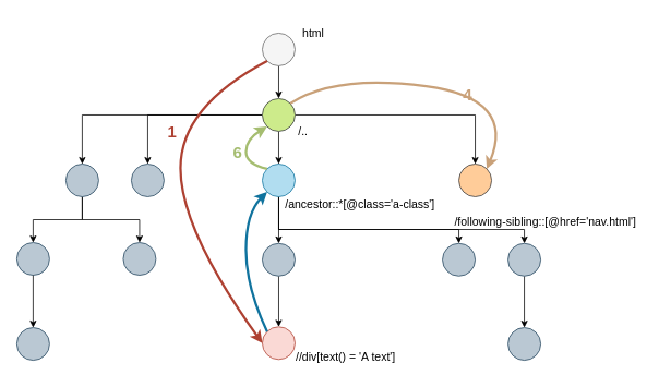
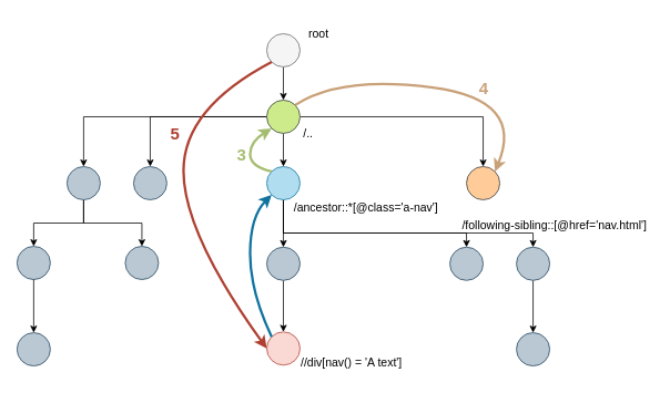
- <mxCell id="29" value="&lt;font style=&quot;font-size: 14px&quot;&gt;html&lt;/font&gt;" style="text;html=1;strokeColor=none;fillColor=none;align=center;verticalAlign=middle;whiteSpace=wrap;rounded=0;fontSize=22;" parent="1" vertex="1"><mxGeometry x="355" y="20" width="55" height="35" as="geometry" /></mxCell>
+ <mxCell id="29" value="&lt;font style=&quot;font-size: 14px&quot;&gt;root&lt;/font&gt;" style="text;html=1;strokeColor=none;fillColor=none;align=center;verticalAlign=middle;whiteSpace=wrap;rounded=0;fontSize=22;" parent="1" vertex="1"><mxGeometry x="355" y="20" width="55" height="35" as="geometry" /></mxCell>
- <mxCell id="38" value="&lt;font color=&quot;#C9A179&quot;&gt;&lt;b&gt;&lt;font style=&quot;font-size: 20px&quot;&gt;4&lt;/font&gt;&lt;/b&gt;&lt;/font&gt;" style="text;html=1;strokeColor=none;fillColor=none;align=center;verticalAlign=middle;whiteSpace=wrap;rounded=0;labelBackgroundColor=none;fontFamily=Helvetica;fontSize=14;fontColor=#000000;" parent="1" vertex="1"><mxGeometry x="541" y="100" width="60" height="30" as="geometry" /></mxCell>
+ <mxCell id="38" value="&lt;font color=&quot;#C9A179&quot;&gt;&lt;b&gt;&lt;font style=&quot;font-size: 20px&quot;&gt;4&lt;/font&gt;&lt;/b&gt;&lt;/font&gt;" style="text;html=1;strokeColor=none;fillColor=none;align=center;verticalAlign=middle;whiteSpace=wrap;rounded=0;labelBackgroundColor=none;fontFamily=Helvetica;fontSize=14;fontColor=#000000;" parent="1" vertex="1"><mxGeometry x="551" y="90" width="60" height="30" as="geometry" /></mxCell>
- <mxCell id="37" value="&lt;font size=&quot;1&quot; color=&quot;#AE4132&quot;&gt;&lt;b style=&quot;font-size: 20px&quot;&gt;1&lt;/b&gt;&lt;/font&gt;" style="text;html=1;strokeColor=none;fillColor=none;align=center;verticalAlign=middle;whiteSpace=wrap;rounded=0;labelBackgroundColor=none;fontFamily=Helvetica;fontSize=14;fontColor=#000000;" parent="1" vertex="1"><mxGeometry x="180" y="145" width="60" height="30" as="geometry" /></mxCell>
+ <mxCell id="37" value="&lt;font size=&quot;1&quot; color=&quot;#AE4132&quot;&gt;&lt;b style=&quot;font-size: 20px&quot;&gt;5&lt;/b&gt;&lt;/font&gt;" style="text;html=1;strokeColor=none;fillColor=none;align=center;verticalAlign=middle;whiteSpace=wrap;rounded=0;labelBackgroundColor=none;fontFamily=Helvetica;fontSize=14;fontColor=#000000;" parent="1" vertex="1"><mxGeometry x="180" y="145" width="60" height="30" as="geometry" /></mxCell>
- <mxCell id="36" value="&lt;font size=&quot;1&quot; color=&quot;#A5BD70&quot;&gt;&lt;b style=&quot;font-size: 20px&quot;&gt;6&lt;/b&gt;&lt;/font&gt;" style="text;html=1;strokeColor=none;fillColor=none;align=center;verticalAlign=middle;whiteSpace=wrap;rounded=0;labelBackgroundColor=none;fontFamily=Helvetica;fontSize=14;fontColor=#000000;" parent="1" vertex="1"><mxGeometry x="260" y="170" width="60" height="30" as="geometry" /></mxCell>
+ <mxCell id="36" value="&lt;font size=&quot;1&quot; color=&quot;#A5BD70&quot;&gt;&lt;b style=&quot;font-size: 20px&quot;&gt;3&lt;/b&gt;&lt;/font&gt;" style="text;html=1;strokeColor=none;fillColor=none;align=center;verticalAlign=middle;whiteSpace=wrap;rounded=0;labelBackgroundColor=none;fontFamily=Helvetica;fontSize=14;fontColor=#000000;" parent="1" vertex="1"><mxGeometry x="260" y="170" width="60" height="30" as="geometry" /></mxCell>
- <mxCell id="28" value="&lt;font style=&quot;font-size: 14px&quot;&gt;/ancestor::*[@class='a-class']&lt;/font&gt;" style="text;html=1;strokeColor=none;fillColor=none;align=center;verticalAlign=middle;whiteSpace=wrap;rounded=0;fontSize=22;" parent="1" vertex="1"><mxGeometry x="339" y="230" width="201" height="35" as="geometry" /></mxCell>
+ <mxCell id="28" value="&lt;font style=&quot;font-size: 14px&quot;&gt;/ancestor::*[@class='a-nav']&lt;/font&gt;" style="text;html=1;strokeColor=none;fillColor=none;align=center;verticalAlign=middle;whiteSpace=wrap;rounded=0;fontSize=22;" parent="1" vertex="1"><mxGeometry x="339" y="230" width="201" height="35" as="geometry" /></mxCell>
- <mxCell id="27" value="&lt;font style=&quot;font-size: 14px&quot;&gt;//div[text() = 'A text']&lt;/font&gt;" style="text;html=1;strokeColor=none;fillColor=none;align=center;verticalAlign=middle;whiteSpace=wrap;rounded=0;fontSize=22;strokeWidth=0;" parent="1" vertex="1"><mxGeometry x="334" y="416" width="176" height="35" as="geometry" /></mxCell>
+ <mxCell id="27" value="&lt;font style=&quot;font-size: 14px&quot;&gt;//div[nav() = 'A text']&lt;/font&gt;" style="text;html=1;strokeColor=none;fillColor=none;align=center;verticalAlign=middle;whiteSpace=wrap;rounded=0;fontSize=22;strokeWidth=0;" parent="1" vertex="1"><mxGeometry x="334" y="416" width="176" height="35" as="geometry" /></mxCell>
